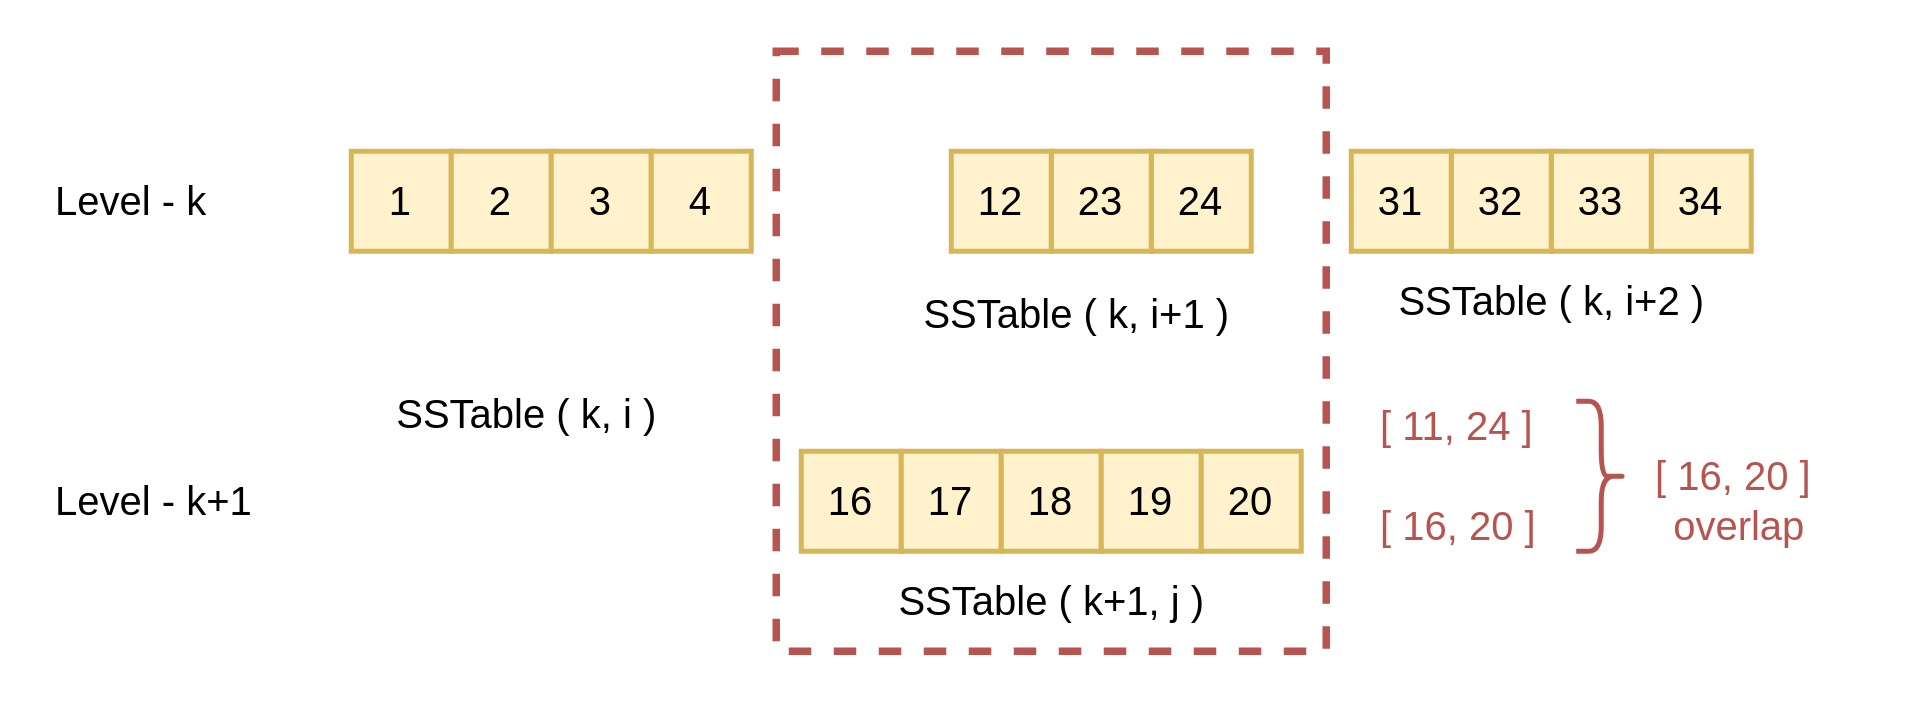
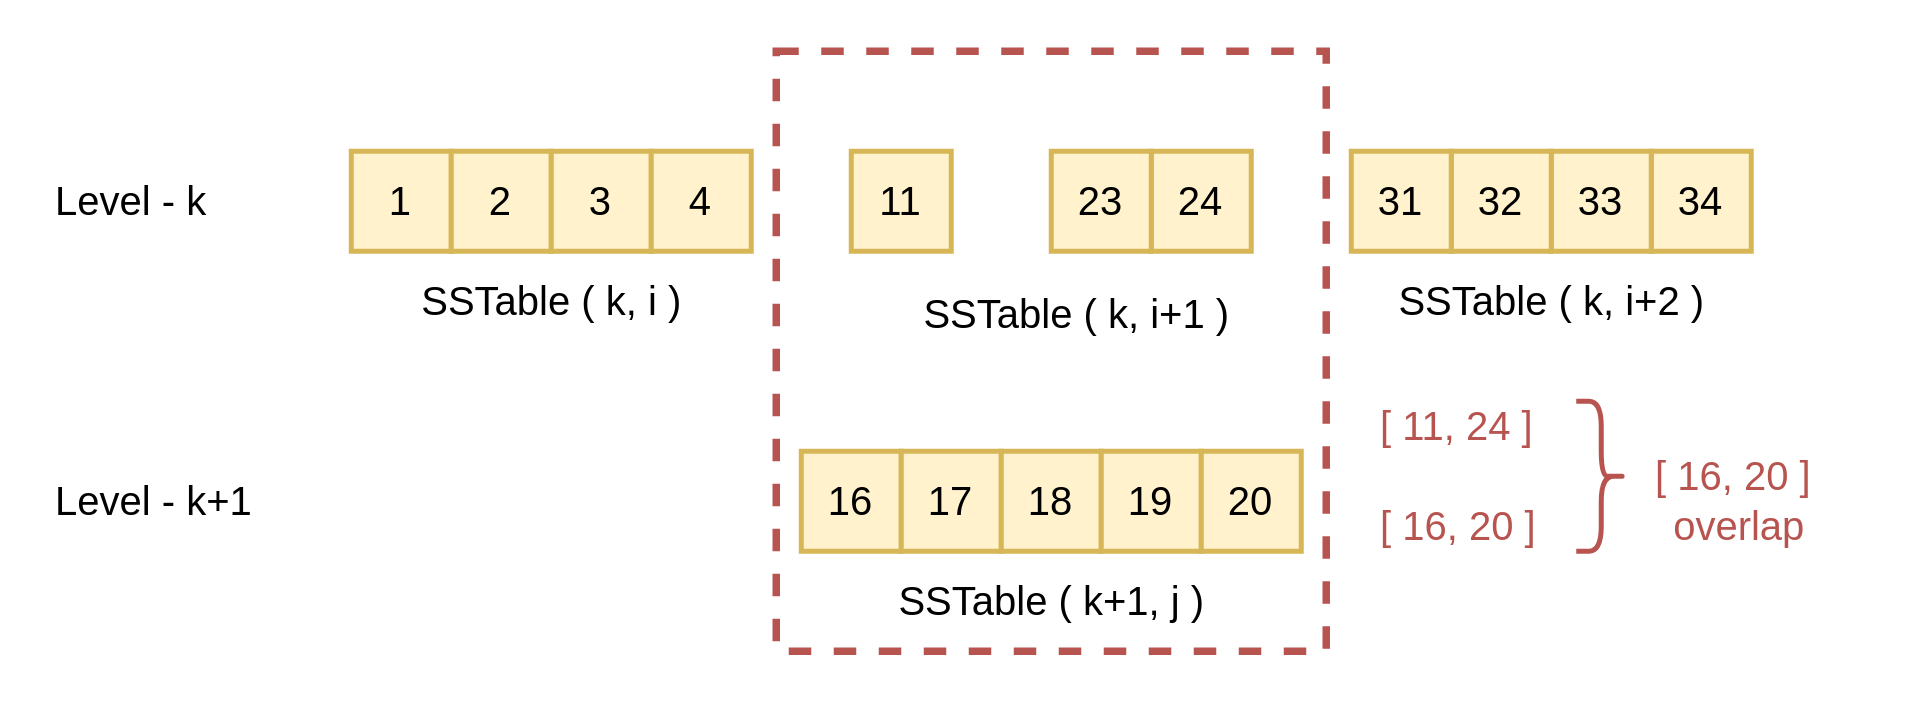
+ <mxCell id="19" value="&lt;font style=&quot;font-size: 16px&quot;&gt;11&lt;/font&gt;" style="rounded=0;whiteSpace=wrap;html=1;strokeWidth=2;fillColor=#fff2cc;strokeColor=#d6b656;" parent="1" vertex="1"><mxGeometry x="340" y="60" width="40" height="40" as="geometry" /></mxCell>
- <mxCell id="18" value="&lt;font style=&quot;font-size: 16px&quot;&gt;12&lt;/font&gt;" style="rounded=0;whiteSpace=wrap;html=1;strokeWidth=2;fillColor=#fff2cc;strokeColor=#d6b656;" parent="1" vertex="1"><mxGeometry x="380" y="60" width="40" height="40" as="geometry" /></mxCell>
- <mxCell id="14" value="&lt;span style=&quot;font-size: 16px&quot;&gt;SSTable ( k, i )&lt;/span&gt;" style="text;html=1;align=center;verticalAlign=middle;resizable=0;points=[];autosize=1;fontSize=14;" parent="1" vertex="1"><mxGeometry x="150" y="155" width="120" height="20" as="geometry" /></mxCell>
+ <mxCell id="14" value="&lt;span style=&quot;font-size: 16px&quot;&gt;SSTable ( k, i )&lt;/span&gt;" style="text;html=1;align=center;verticalAlign=middle;resizable=0;points=[];autosize=1;fontSize=14;" parent="1" vertex="1"><mxGeometry x="160" y="110" width="120" height="20" as="geometry" /></mxCell>
